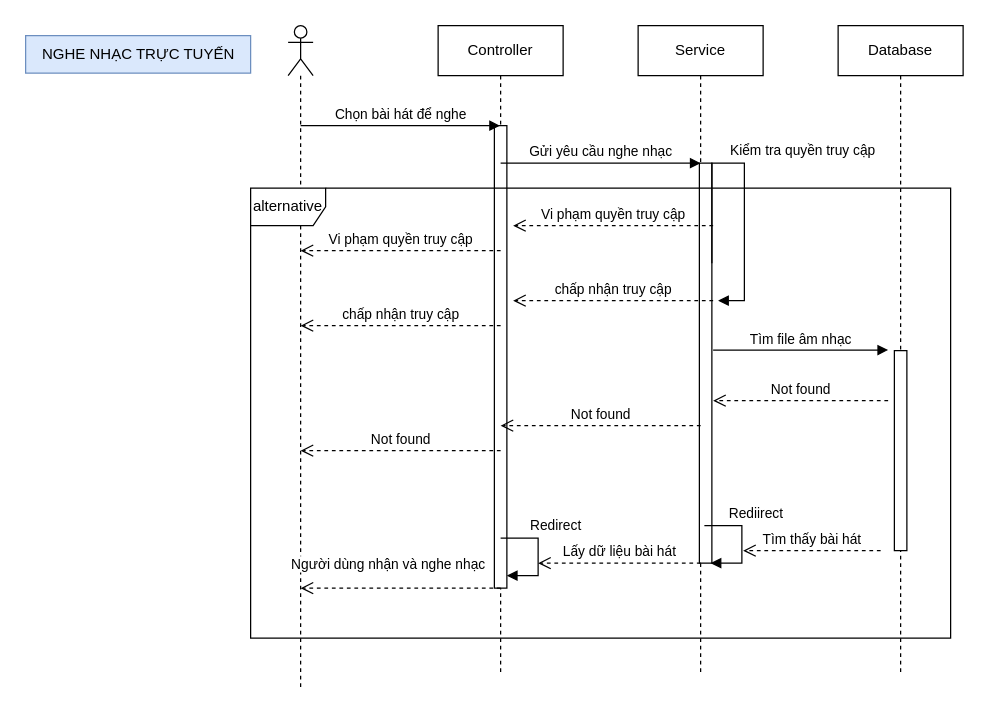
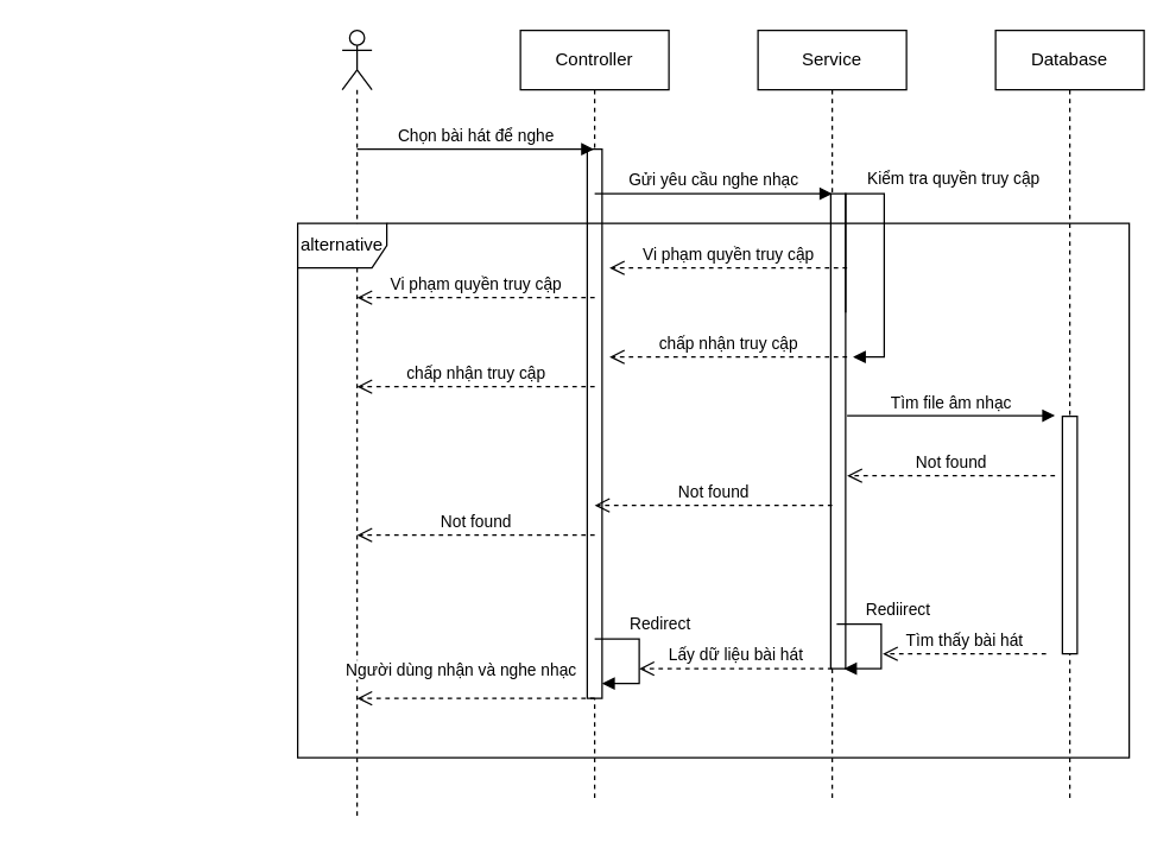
- <mxCell id="22" value="NGHE NHẠC TRỰC TUYẾN" style="text;html=1;align=center;verticalAlign=middle;resizable=0;points=[];autosize=1;strokeColor=#6c8ebf;fillColor=#dae8fc;" parent="1" vertex="1"><mxGeometry x="20" y="28" width="180" height="30" as="geometry" /></mxCell>
